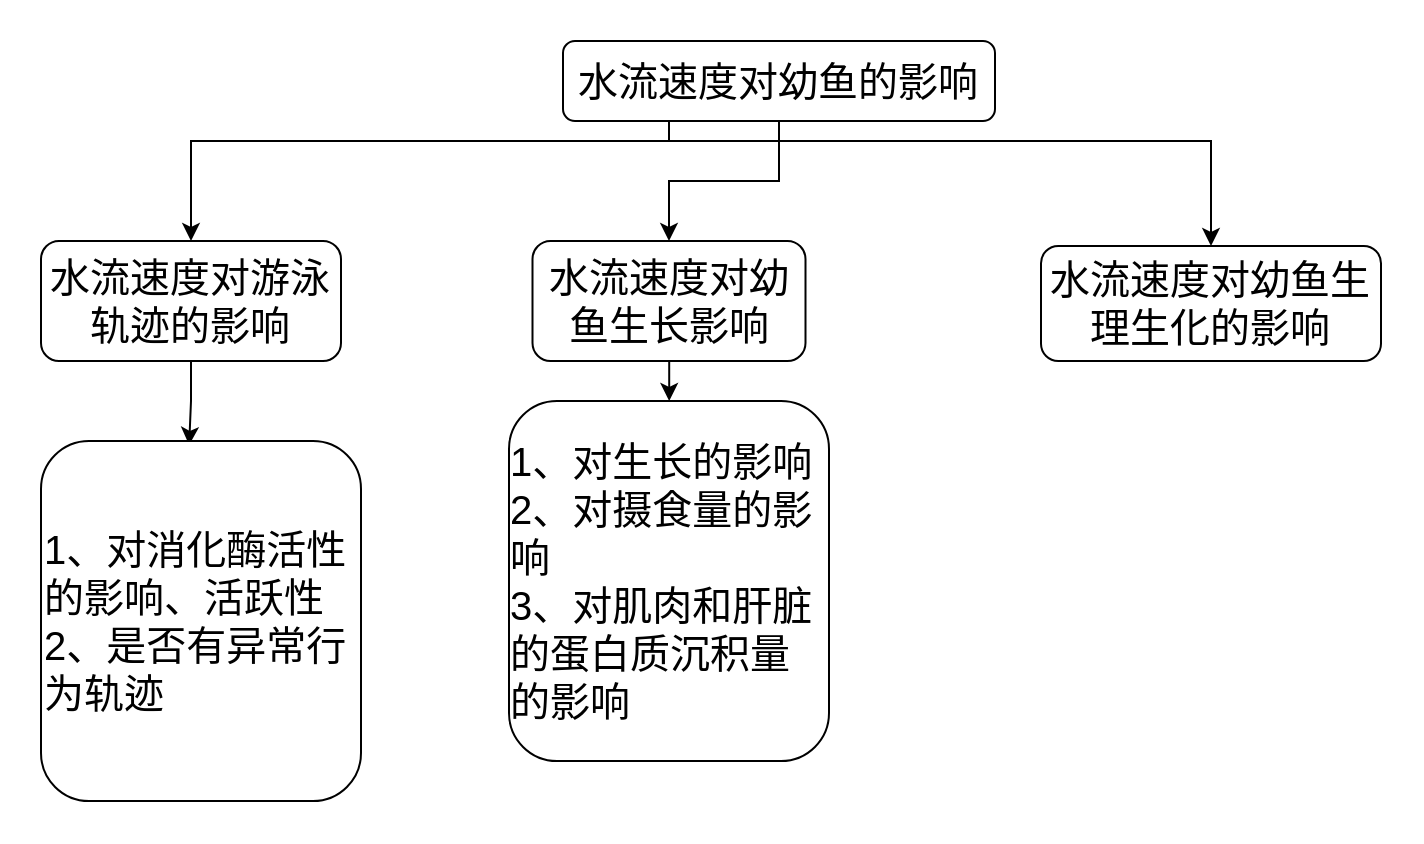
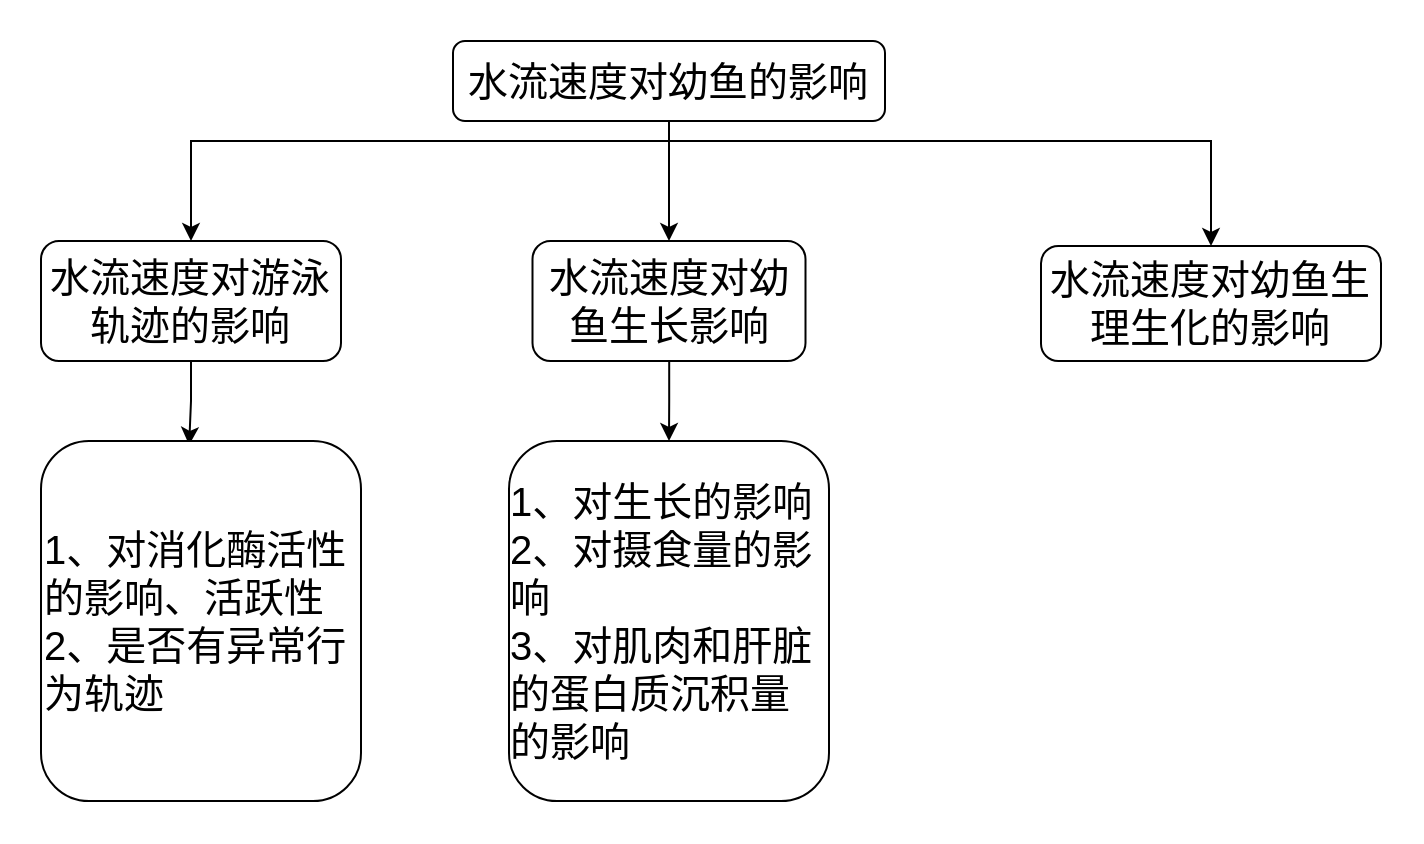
- <mxCell id="5" value="&lt;font style=&quot;font-size: 20px;&quot;&gt;水流速度对幼鱼的影响&lt;/font&gt;" style="rounded=1;whiteSpace=wrap;html=1;" vertex="1" parent="1"><mxGeometry x="281" y="20" width="216" height="40" as="geometry" /></mxCell>
+ <mxCell id="5" value="&lt;font style=&quot;font-size: 20px;&quot;&gt;水流速度对幼鱼的影响&lt;/font&gt;" style="rounded=1;whiteSpace=wrap;html=1;" vertex="1" parent="1"><mxGeometry x="226" y="20" width="216" height="40" as="geometry" /></mxCell>
- <mxCell id="12" value="&lt;div style=&quot;text-align: left;&quot;&gt;&lt;span style=&quot;background-color: initial;&quot;&gt;1、对生长的影响&lt;/span&gt;&lt;/div&gt;&lt;div style=&quot;text-align: left;&quot;&gt;&lt;span style=&quot;background-color: initial;&quot;&gt;2、对摄食量的影响&lt;/span&gt;&lt;/div&gt;&lt;div style=&quot;text-align: left;&quot;&gt;&lt;span style=&quot;background-color: initial;&quot;&gt;3、对肌肉和肝脏的蛋白质沉积量的影响&lt;/span&gt;&lt;/div&gt;" style="rounded=1;whiteSpace=wrap;html=1;fontSize=20;" vertex="1" parent="1"><mxGeometry x="254" y="200" width="160" height="180" as="geometry" /></mxCell>
+ <mxCell id="12" value="&lt;div style=&quot;text-align: left;&quot;&gt;&lt;span style=&quot;background-color: initial;&quot;&gt;1、对生长的影响&lt;/span&gt;&lt;/div&gt;&lt;div style=&quot;text-align: left;&quot;&gt;&lt;span style=&quot;background-color: initial;&quot;&gt;2、对摄食量的影响&lt;/span&gt;&lt;/div&gt;&lt;div style=&quot;text-align: left;&quot;&gt;&lt;span style=&quot;background-color: initial;&quot;&gt;3、对肌肉和肝脏的蛋白质沉积量的影响&lt;/span&gt;&lt;/div&gt;" style="rounded=1;whiteSpace=wrap;html=1;fontSize=20;" vertex="1" parent="1"><mxGeometry x="254" y="220" width="160" height="180" as="geometry" /></mxCell>
